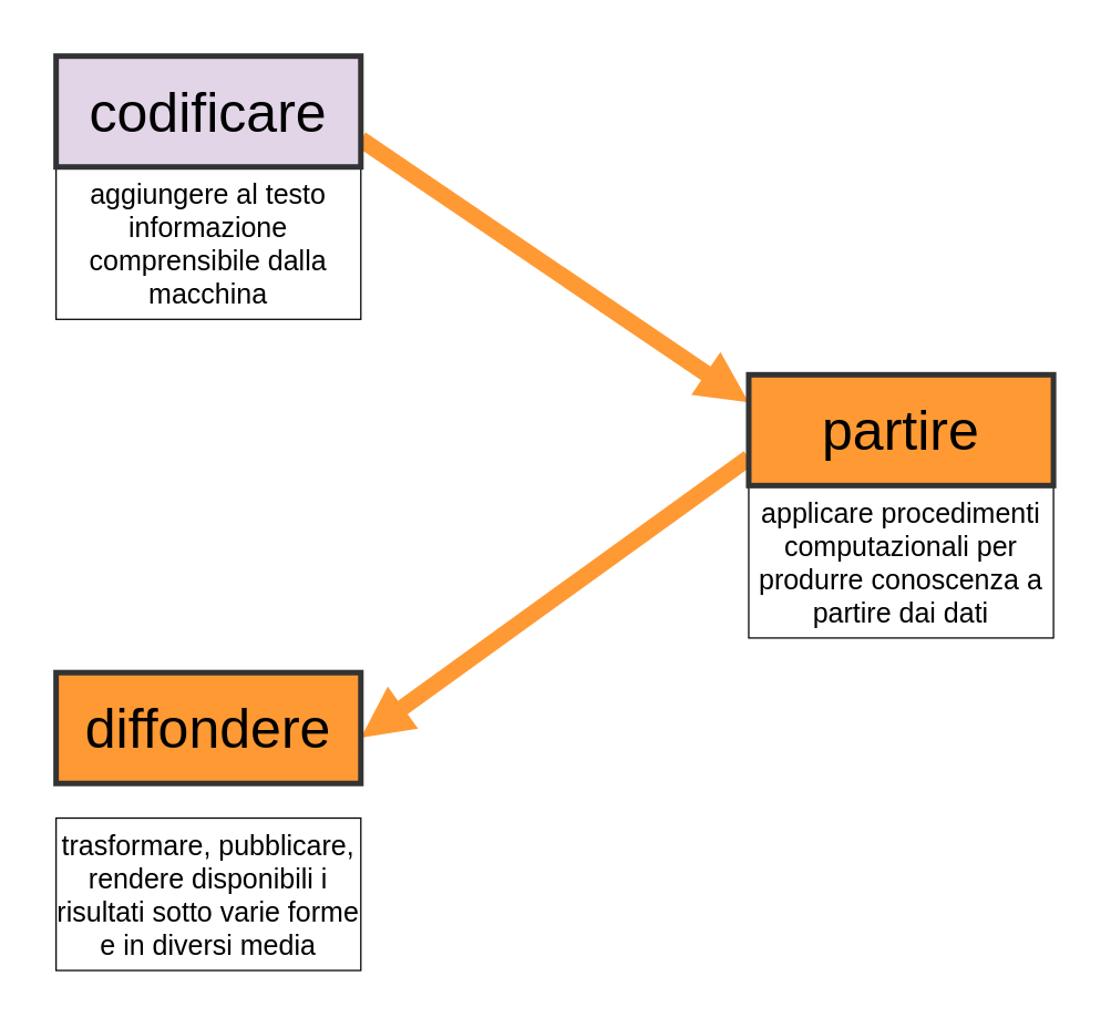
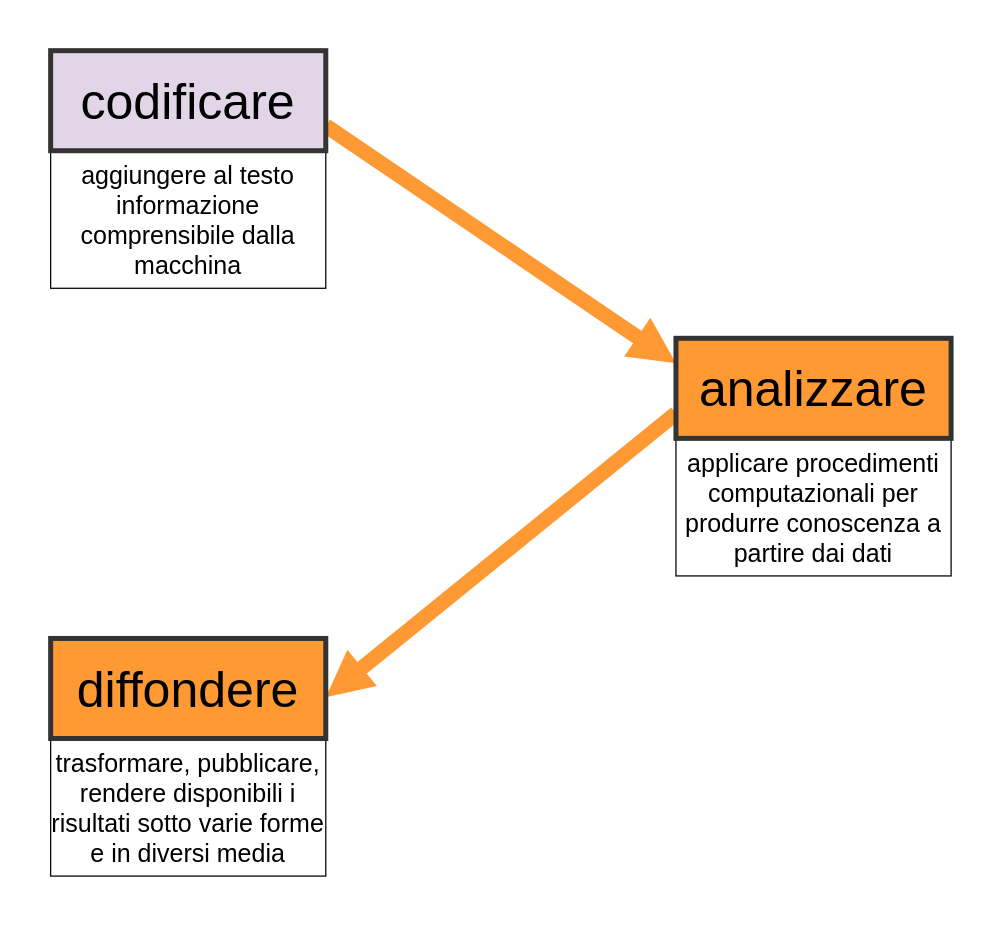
- <mxCell id="9" value="&lt;font style=&quot;font-size: 40px&quot;&gt;partire&lt;/font&gt;" style="rounded=0;whiteSpace=wrap;html=1;fillColor=#FF9933;strokeWidth=4;strokeColor=#333333;" parent="1" vertex="1"><mxGeometry x="540" y="270" width="220" height="80" as="geometry" /></mxCell>
+ <mxCell id="9" value="&lt;font style=&quot;font-size: 40px&quot;&gt;analizzare&lt;/font&gt;" style="rounded=0;whiteSpace=wrap;html=1;fillColor=#FF9933;strokeWidth=4;strokeColor=#333333;" parent="1" vertex="1"><mxGeometry x="540" y="270" width="220" height="80" as="geometry" /></mxCell>
- <mxCell id="10" value="&lt;font style=&quot;font-size: 40px&quot;&gt;diffondere&lt;/font&gt;" style="rounded=0;whiteSpace=wrap;html=1;fillColor=#FF9933;strokeWidth=4;strokeColor=#333333;" parent="1" vertex="1"><mxGeometry x="40" y="485" width="220" height="80" as="geometry" /></mxCell>
+ <mxCell id="10" value="&lt;font style=&quot;font-size: 40px&quot;&gt;diffondere&lt;/font&gt;" style="rounded=0;whiteSpace=wrap;html=1;fillColor=#FF9933;strokeWidth=4;strokeColor=#333333;" parent="1" vertex="1"><mxGeometry x="40" y="510" width="220" height="80" as="geometry" /></mxCell>
